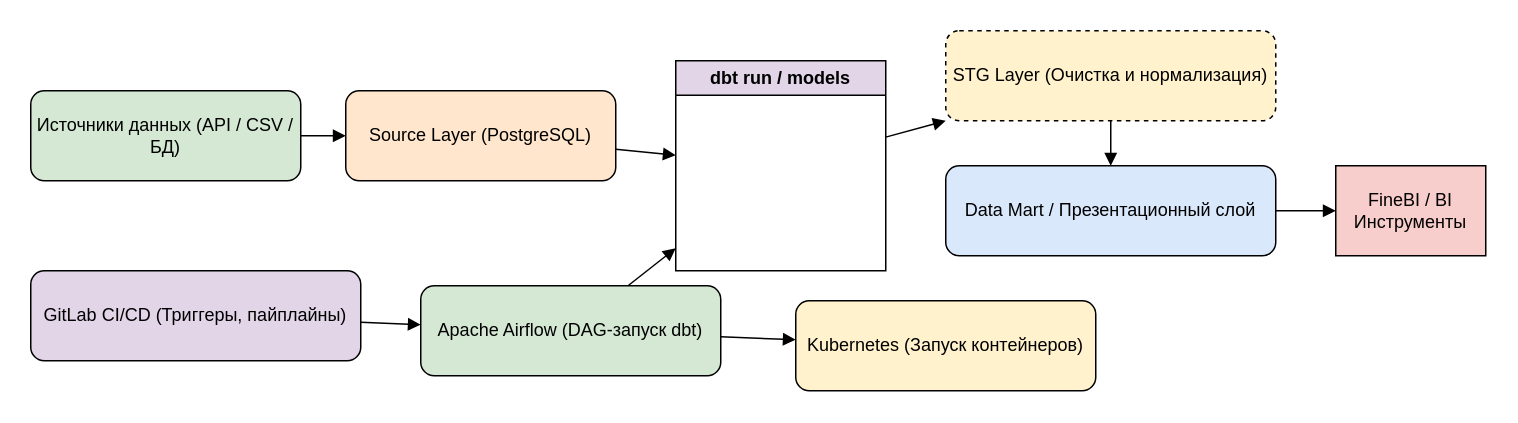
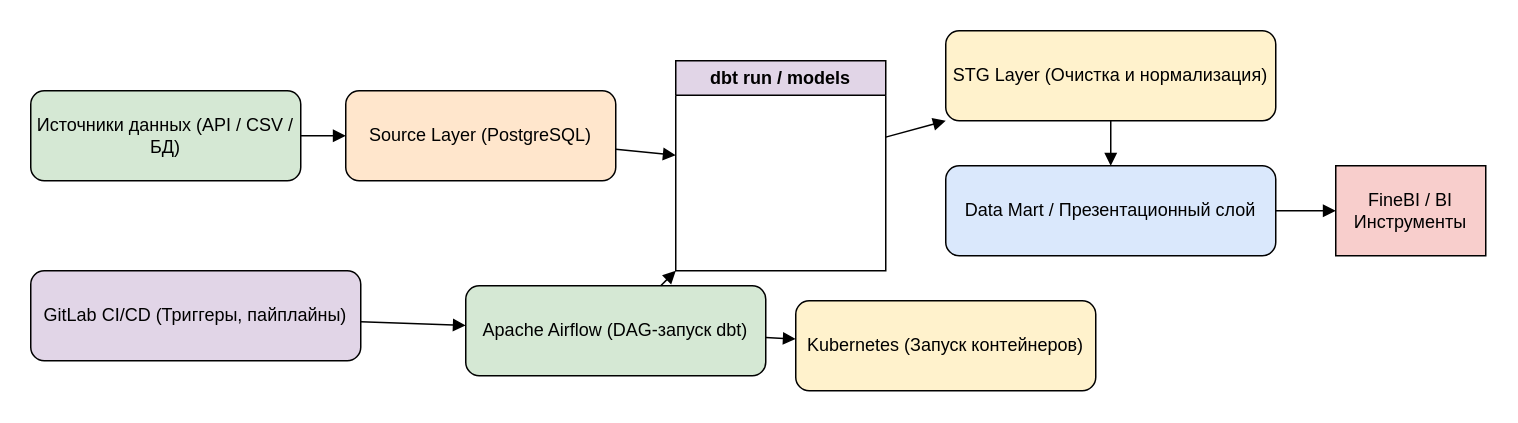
- <mxCell id="7" value="STG Layer (Очистка и нормализация)" style="rounded=1;whiteSpace=wrap;html=1;fillColor=#FFF2CC;dashed=1;" vertex="1" parent="1"><mxGeometry x="630" y="20" width="220" height="60" as="geometry" /></mxCell>
+ <mxCell id="7" value="STG Layer (Очистка и нормализация)" style="rounded=1;whiteSpace=wrap;html=1;fillColor=#FFF2CC" vertex="1" parent="1"><mxGeometry x="630" y="20" width="220" height="60" as="geometry" /></mxCell>
- <mxCell id="13" value="Apache Airflow (DAG-запуск dbt)" style="rounded=1;whiteSpace=wrap;html=1;fillColor=#D5E8D4" vertex="1" parent="1"><mxGeometry x="280" y="190" width="200" height="60" as="geometry" /></mxCell>
+ <mxCell id="13" value="Apache Airflow (DAG-запуск dbt)" style="rounded=1;whiteSpace=wrap;html=1;fillColor=#D5E8D4" vertex="1" parent="1"><mxGeometry x="310" y="190" width="200" height="60" as="geometry" /></mxCell>
